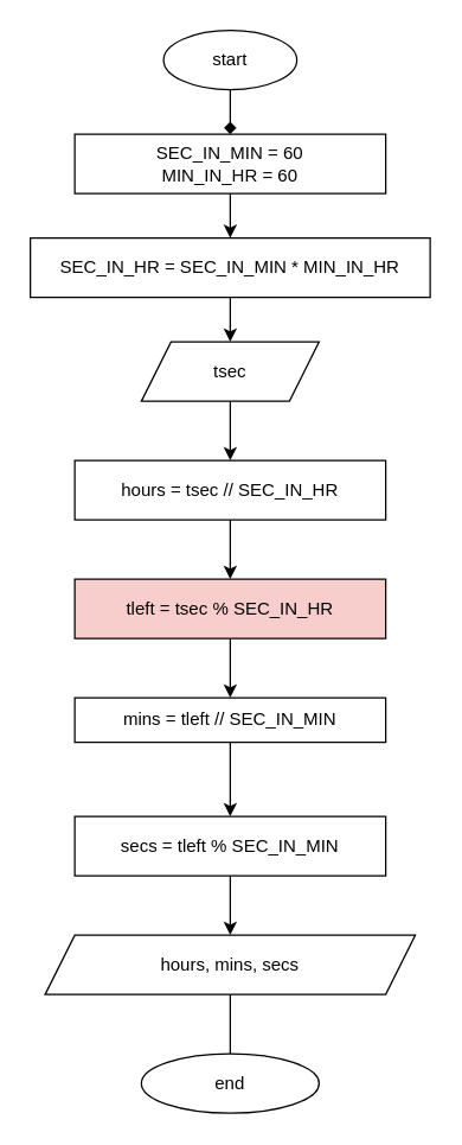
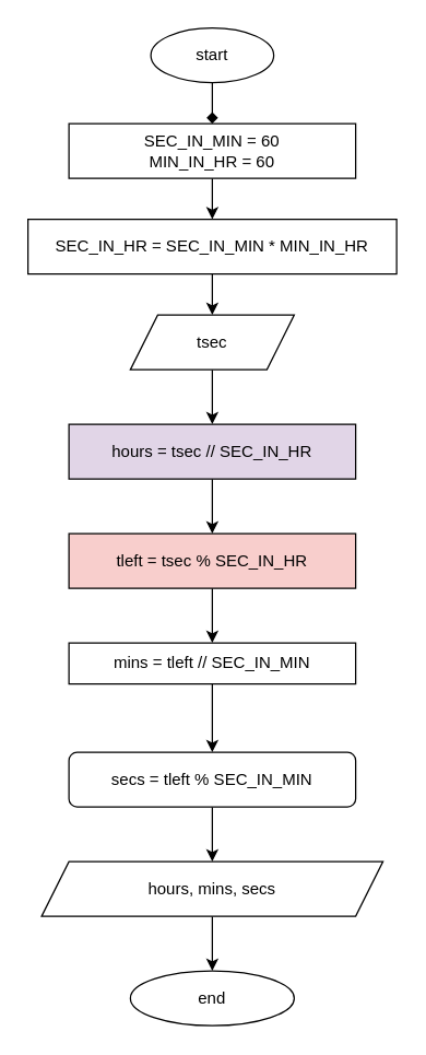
- <mxCell id="11" value="hours = tsec // SEC_IN_HR" style="whiteSpace=wrap;html=1;rounded=0;" parent="1" vertex="1"><mxGeometry x="50" y="310" width="210" height="40" as="geometry" /></mxCell>
+ <mxCell id="11" value="hours = tsec // SEC_IN_HR" style="whiteSpace=wrap;html=1;rounded=0;fillColor=#e1d5e7;" parent="1" vertex="1"><mxGeometry x="50" y="310" width="210" height="40" as="geometry" /></mxCell>
- <mxCell id="17" value="secs = tleft % SEC_IN_MIN" style="whiteSpace=wrap;html=1;rounded=0;" parent="1" vertex="1"><mxGeometry x="50" y="550" width="210" height="40" as="geometry" /></mxCell>
+ <mxCell id="17" value="secs = tleft % SEC_IN_MIN" style="whiteSpace=wrap;html=1;rounded=1;" parent="1" vertex="1"><mxGeometry x="50" y="550" width="210" height="40" as="geometry" /></mxCell>
- <mxCell id="18" value="" style="edgeStyle=orthogonalEdgeStyle;rounded=0;orthogonalLoop=1;jettySize=auto;html=1;endArrow=none;" parent="1" source="19" target="20" edge="1"><mxGeometry relative="1" as="geometry" /></mxCell>
+ <mxCell id="18" value="" style="edgeStyle=orthogonalEdgeStyle;rounded=0;orthogonalLoop=1;jettySize=auto;html=1;" parent="1" source="19" target="20" edge="1"><mxGeometry relative="1" as="geometry" /></mxCell>
